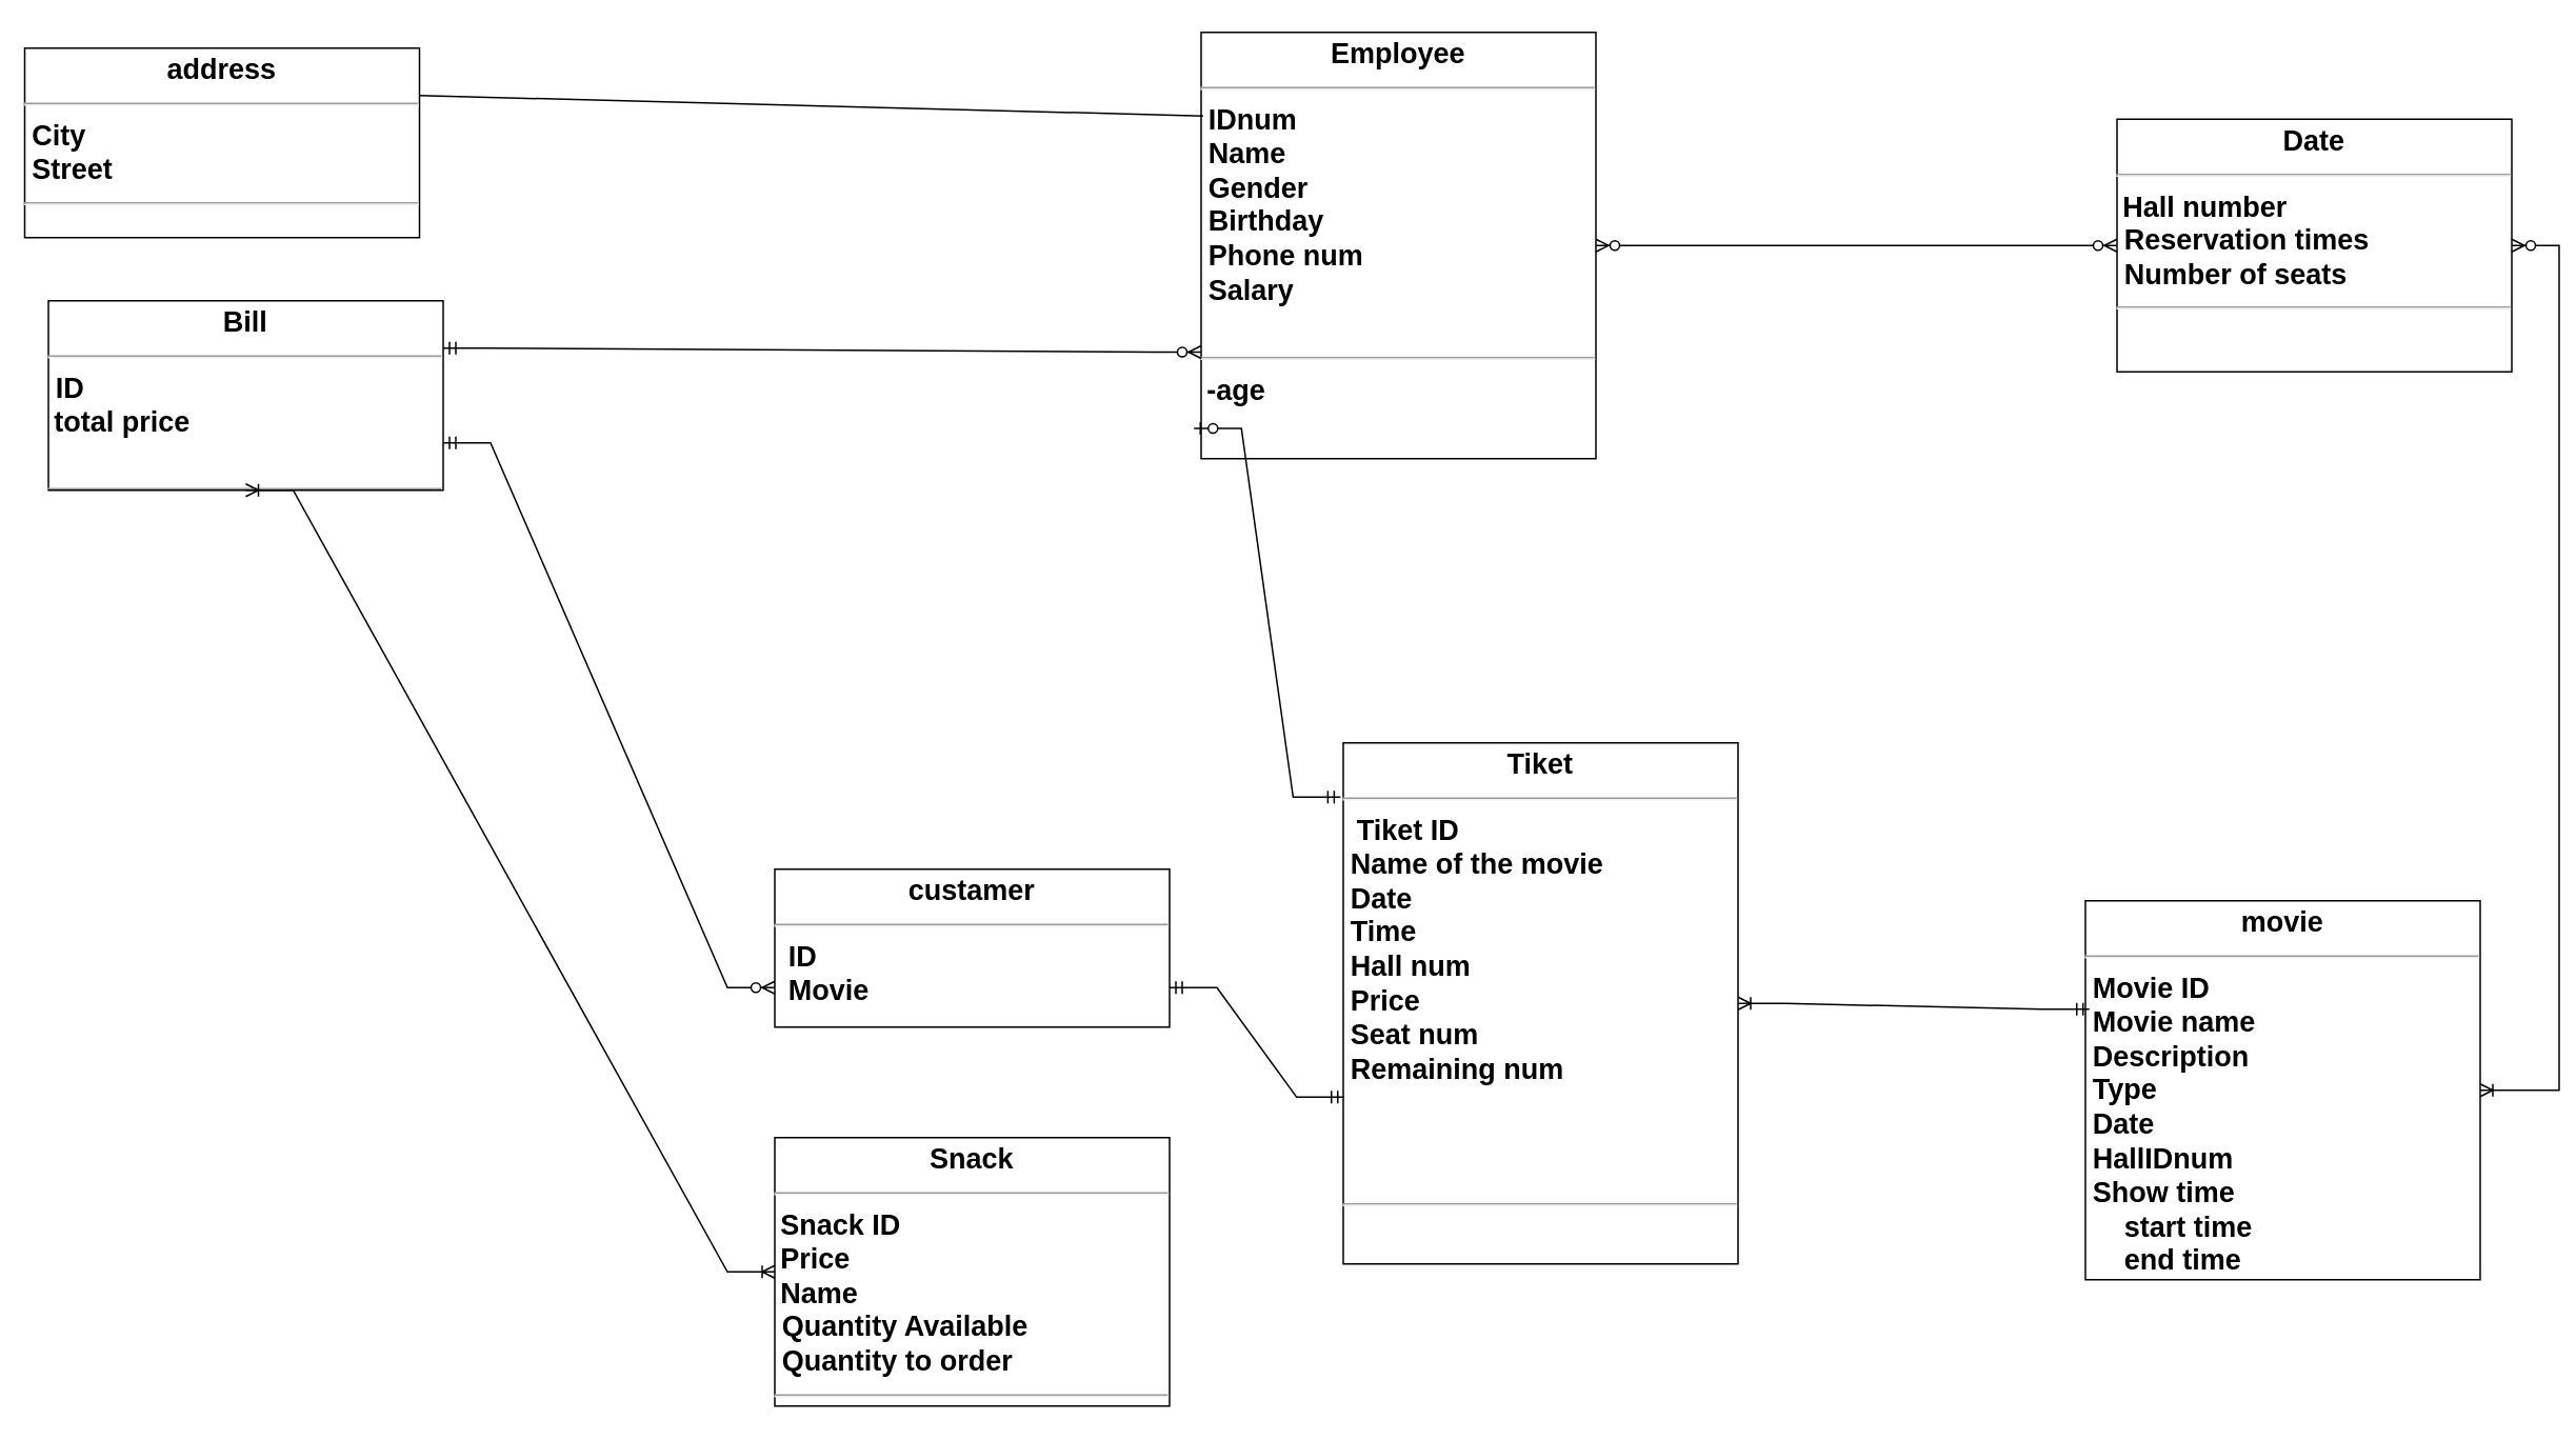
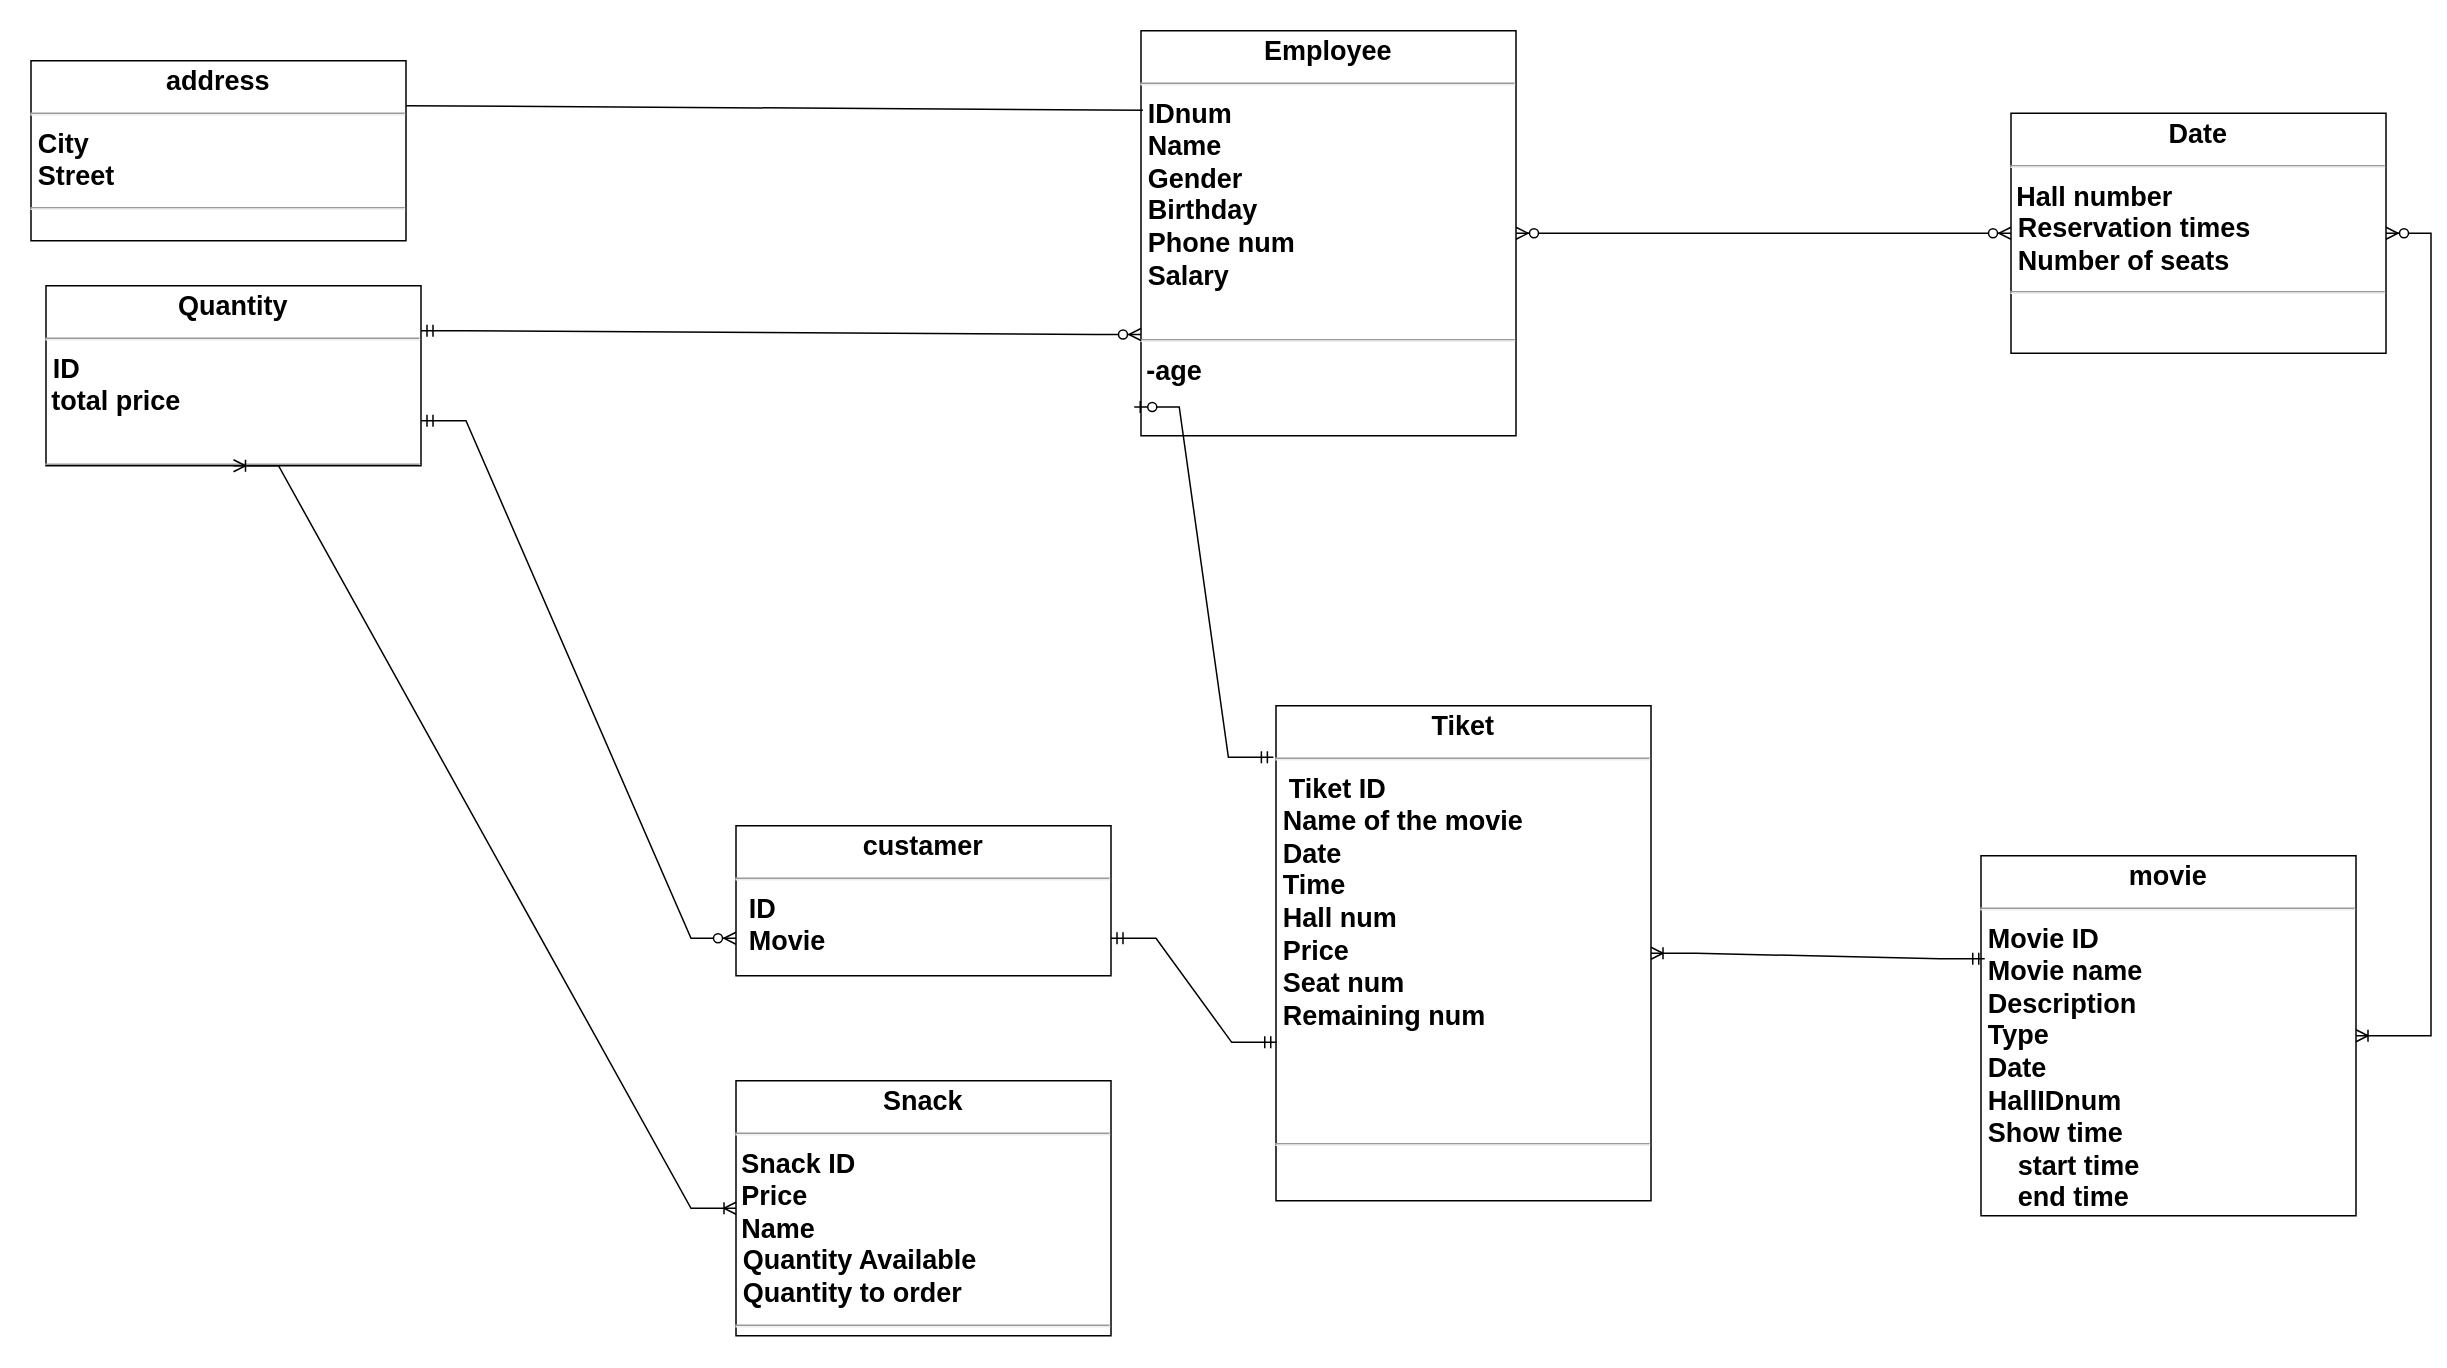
- <mxCell id="10" value="&lt;p style=&quot;margin: 4px 0px 0px; text-align: center; font-size: 18px;&quot;&gt;address&lt;/p&gt;&lt;hr style=&quot;font-size: 18px;&quot;&gt;&lt;p style=&quot;margin: 0px 0px 0px 4px; font-size: 18px;&quot;&gt;&lt;/p&gt;&amp;nbsp;City&lt;br&gt;&amp;nbsp;Street&lt;br&gt;&lt;hr style=&quot;font-size: 18px;&quot;&gt;&lt;p style=&quot;margin: 0px 0px 0px 4px; font-size: 18px;&quot;&gt;&lt;br style=&quot;font-size: 18px;&quot;&gt;&lt;/p&gt;&lt;p style=&quot;margin: 0px 0px 0px 4px; font-size: 18px;&quot;&gt;&lt;br style=&quot;font-size: 18px;&quot;&gt;&lt;/p&gt;" style="verticalAlign=top;align=left;overflow=fill;fontSize=18;fontFamily=Helvetica;html=1;fontStyle=1" parent="1" vertex="1"><mxGeometry x="15" y="30" width="250" height="120" as="geometry" /></mxCell>
+ <mxCell id="10" value="&lt;p style=&quot;margin: 4px 0px 0px; text-align: center; font-size: 18px;&quot;&gt;address&lt;/p&gt;&lt;hr style=&quot;font-size: 18px;&quot;&gt;&lt;p style=&quot;margin: 0px 0px 0px 4px; font-size: 18px;&quot;&gt;&lt;/p&gt;&amp;nbsp;City&lt;br&gt;&amp;nbsp;Street&lt;br&gt;&lt;hr style=&quot;font-size: 18px;&quot;&gt;&lt;p style=&quot;margin: 0px 0px 0px 4px; font-size: 18px;&quot;&gt;&lt;br style=&quot;font-size: 18px;&quot;&gt;&lt;/p&gt;&lt;p style=&quot;margin: 0px 0px 0px 4px; font-size: 18px;&quot;&gt;&lt;br style=&quot;font-size: 18px;&quot;&gt;&lt;/p&gt;" style="verticalAlign=top;align=left;overflow=fill;fontSize=18;fontFamily=Helvetica;html=1;fontStyle=1" parent="1" vertex="1"><mxGeometry x="20" y="40" width="250" height="120" as="geometry" /></mxCell>
- <mxCell id="8" value="&lt;p style=&quot;margin: 4px 0px 0px; text-align: center; font-size: 18px;&quot;&gt;Bill&lt;/p&gt;&lt;hr style=&quot;font-size: 18px;&quot;&gt;&lt;p style=&quot;margin: 0px 0px 0px 4px; font-size: 18px;&quot;&gt;&lt;/p&gt;&amp;nbsp;ID&lt;br&gt;&lt;p style=&quot;border-color: var(--border-color); margin: 0px 0px 0px 4px;&quot;&gt;total price&lt;br style=&quot;border-color: var(--border-color);&quot;&gt;&lt;/p&gt;&lt;p style=&quot;border-color: var(--border-color); margin: 0px 0px 0px 4px;&quot;&gt;&lt;br style=&quot;border-color: var(--border-color);&quot;&gt;&lt;/p&gt;&lt;hr style=&quot;font-size: 18px;&quot;&gt;&lt;p style=&quot;margin: 0px 0px 0px 4px; font-size: 18px;&quot;&gt;&lt;br&gt;&lt;/p&gt;" style="verticalAlign=top;align=left;overflow=fill;fontSize=18;fontFamily=Helvetica;html=1;fontStyle=1" parent="1" vertex="1"><mxGeometry x="30" y="190" width="250" height="120" as="geometry" /></mxCell>
+ <mxCell id="8" value="&lt;p style=&quot;margin: 4px 0px 0px; text-align: center; font-size: 18px;&quot;&gt;Quantity&lt;/p&gt;&lt;hr style=&quot;font-size: 18px;&quot;&gt;&lt;p style=&quot;margin: 0px 0px 0px 4px; font-size: 18px;&quot;&gt;&lt;/p&gt;&amp;nbsp;ID&lt;br&gt;&lt;p style=&quot;border-color: var(--border-color); margin: 0px 0px 0px 4px;&quot;&gt;total price&lt;br style=&quot;border-color: var(--border-color);&quot;&gt;&lt;/p&gt;&lt;p style=&quot;border-color: var(--border-color); margin: 0px 0px 0px 4px;&quot;&gt;&lt;br style=&quot;border-color: var(--border-color);&quot;&gt;&lt;/p&gt;&lt;hr style=&quot;font-size: 18px;&quot;&gt;&lt;p style=&quot;margin: 0px 0px 0px 4px; font-size: 18px;&quot;&gt;&lt;br&gt;&lt;/p&gt;" style="verticalAlign=top;align=left;overflow=fill;fontSize=18;fontFamily=Helvetica;html=1;fontStyle=1" parent="1" vertex="1"><mxGeometry x="30" y="190" width="250" height="120" as="geometry" /></mxCell>
